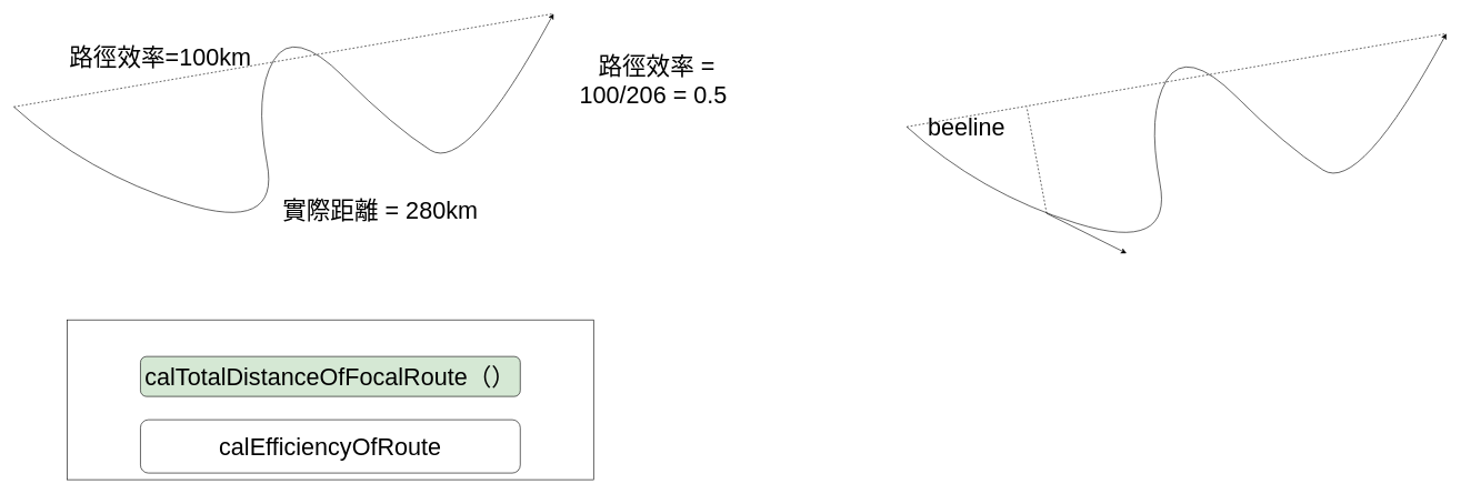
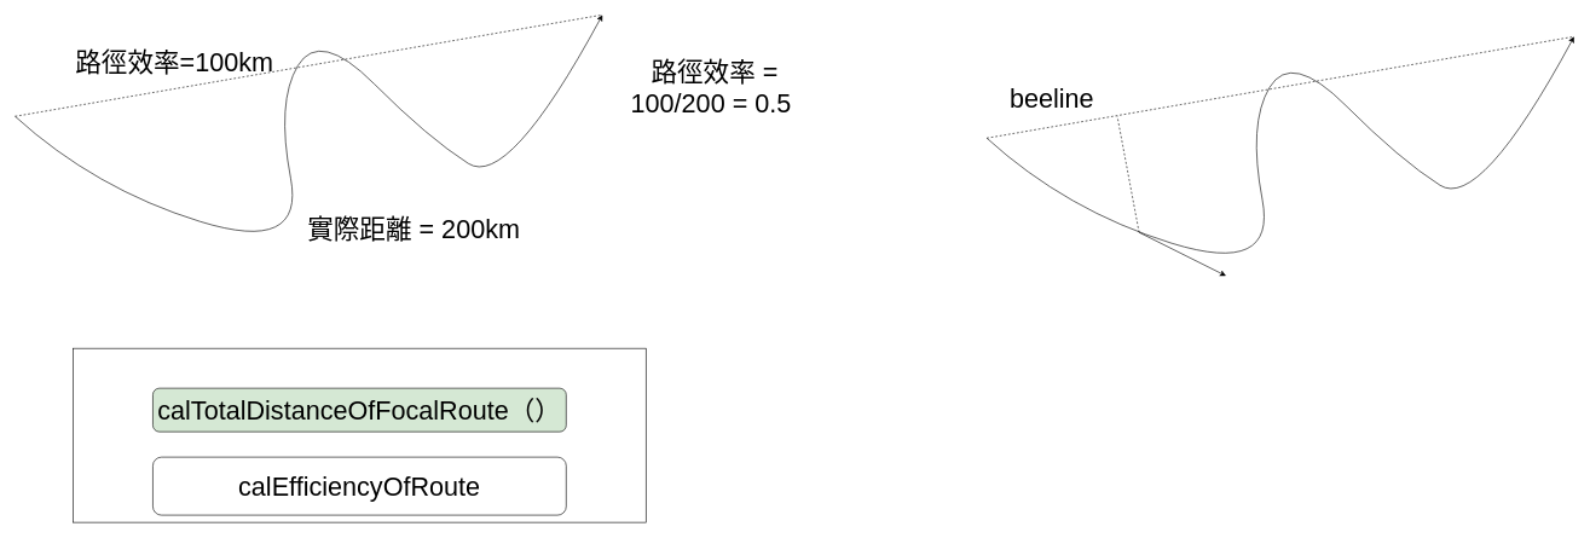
- <mxCell id="9" value="&lt;font style=&quot;font-size: 36px;&quot;&gt;路徑效率 = 100/206 = 0.5&amp;nbsp;&lt;/font&gt;" style="text;html=1;strokeColor=none;fillColor=none;align=center;verticalAlign=middle;whiteSpace=wrap;rounded=0;" parent="1" vertex="1"><mxGeometry x="860" y="80" width="250" height="80" as="geometry" /></mxCell>
+ <mxCell id="9" value="&lt;font style=&quot;font-size: 36px;&quot;&gt;路徑效率 = 100/200 = 0.5&amp;nbsp;&lt;/font&gt;" style="text;html=1;strokeColor=none;fillColor=none;align=center;verticalAlign=middle;whiteSpace=wrap;rounded=0;" parent="1" vertex="1"><mxGeometry x="860" y="80" width="250" height="80" as="geometry" /></mxCell>
- <mxCell id="14" value="beeline" style="text;html=1;strokeColor=none;fillColor=none;align=center;verticalAlign=middle;whiteSpace=wrap;rounded=0;fontSize=36;" vertex="1" parent="1"><mxGeometry x="1380" y="175" width="140" height="30" as="geometry" /></mxCell>
+ <mxCell id="14" value="beeline" style="text;html=1;strokeColor=none;fillColor=none;align=center;verticalAlign=middle;whiteSpace=wrap;rounded=0;fontSize=36;" vertex="1" parent="1"><mxGeometry x="1380" y="120" width="140" height="30" as="geometry" /></mxCell>
- <mxCell id="5" value="實際距離 = 280km" style="text;html=1;strokeColor=none;fillColor=none;align=center;verticalAlign=middle;whiteSpace=wrap;rounded=0;fontSize=36;" parent="1" vertex="1"><mxGeometry x="400" y="300" width="340" height="30" as="geometry" /></mxCell>
+ <mxCell id="5" value="實際距離 = 200km" style="text;html=1;strokeColor=none;fillColor=none;align=center;verticalAlign=middle;whiteSpace=wrap;rounded=0;fontSize=36;" parent="1" vertex="1"><mxGeometry x="400" y="300" width="340" height="30" as="geometry" /></mxCell>
